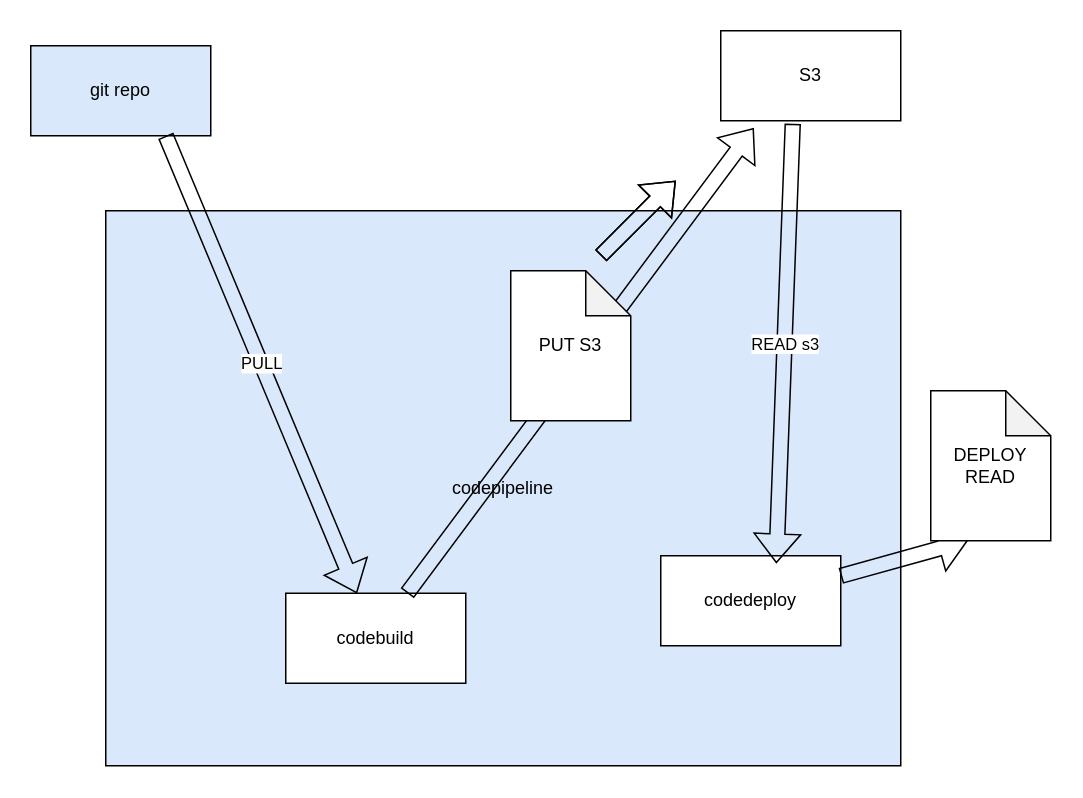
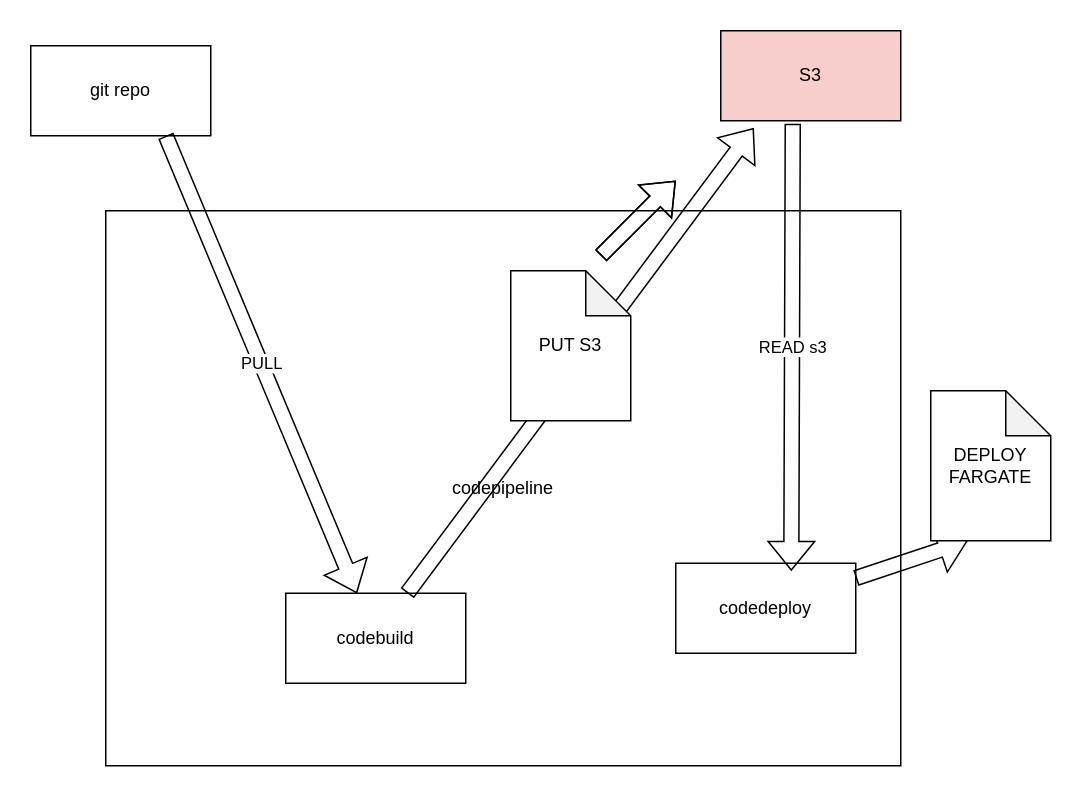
- <mxCell id="6" value="S3" style="rounded=0;whiteSpace=wrap;html=1;" vertex="1" parent="1"><mxGeometry x="480" y="20" width="120" height="60" as="geometry" /></mxCell>
+ <mxCell id="6" value="S3" style="rounded=0;whiteSpace=wrap;html=1;fillColor=#f8cecc;" vertex="1" parent="1"><mxGeometry x="480" y="20" width="120" height="60" as="geometry" /></mxCell>
- <mxCell id="2" value="git repo" style="rounded=0;whiteSpace=wrap;html=1;fillColor=#dae8fc;" vertex="1" parent="1"><mxGeometry x="20" y="30" width="120" height="60" as="geometry" /></mxCell>
+ <mxCell id="2" value="git repo" style="rounded=0;whiteSpace=wrap;html=1;" vertex="1" parent="1"><mxGeometry x="20" y="30" width="120" height="60" as="geometry" /></mxCell>
- <mxCell id="14" value="DEPLOY READ" style="shape=note;whiteSpace=wrap;html=1;backgroundOutline=1;darkOpacity=0.05;" vertex="1" parent="1"><mxGeometry x="620" y="260" width="80" height="100" as="geometry" /></mxCell>
+ <mxCell id="14" value="DEPLOY FARGATE" style="shape=note;whiteSpace=wrap;html=1;backgroundOutline=1;darkOpacity=0.05;" vertex="1" parent="1"><mxGeometry x="620" y="260" width="80" height="100" as="geometry" /></mxCell>
- <mxCell id="3" value="codepipeline" style="rounded=0;whiteSpace=wrap;html=1;fillColor=#dae8fc;" vertex="1" parent="1"><mxGeometry x="70" y="140" width="530" height="370" as="geometry" /></mxCell>
+ <mxCell id="3" value="codepipeline" style="rounded=0;whiteSpace=wrap;html=1;" vertex="1" parent="1"><mxGeometry x="70" y="140" width="530" height="370" as="geometry" /></mxCell>
- <mxCell id="5" value="codedeploy" style="rounded=0;whiteSpace=wrap;html=1;" vertex="1" parent="1"><mxGeometry x="440" y="370" width="120" height="60" as="geometry" /></mxCell>
+ <mxCell id="5" value="codedeploy" style="rounded=0;whiteSpace=wrap;html=1;" vertex="1" parent="1"><mxGeometry x="450" y="375" width="120" height="60" as="geometry" /></mxCell>
